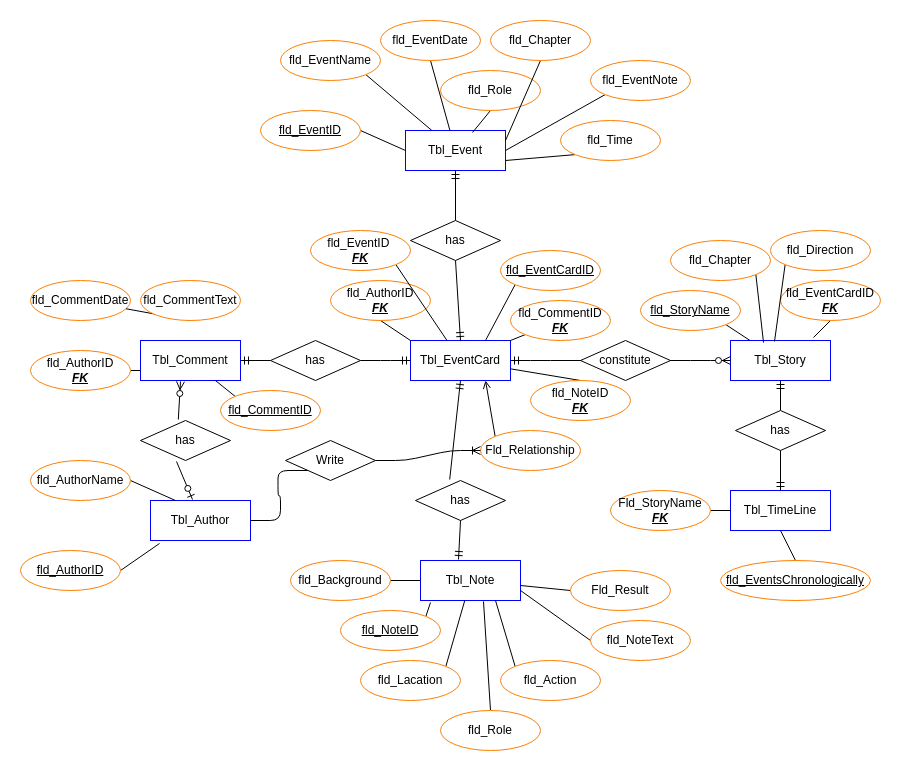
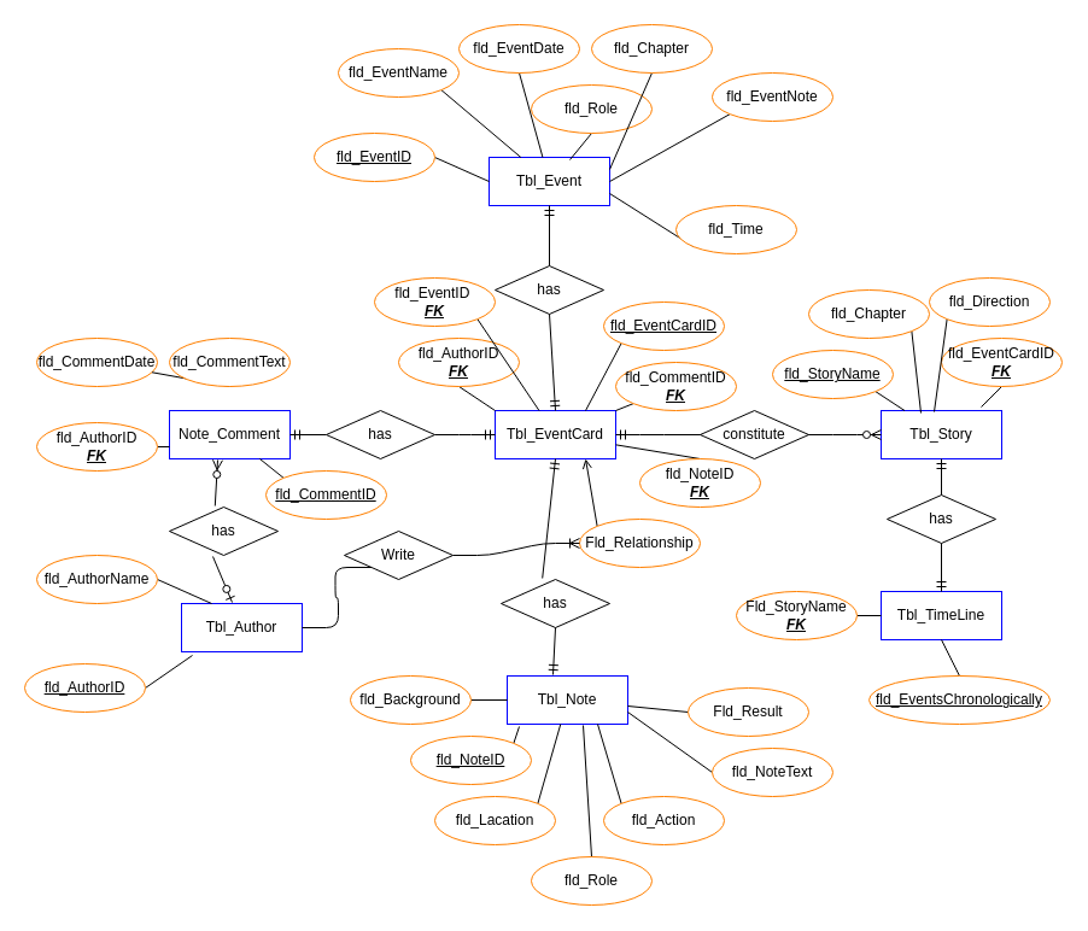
- <mxCell id="14" value="fld_Time" style="ellipse;whiteSpace=wrap;html=1;align=center;strokeColor=#FF8000;" parent="1" vertex="1"><mxGeometry x="560" y="120" width="100" height="40" as="geometry" /></mxCell>
+ <mxCell id="14" value="fld_Time" style="ellipse;whiteSpace=wrap;html=1;align=center;strokeColor=#FF8000;" parent="1" vertex="1"><mxGeometry x="560" y="170" width="100" height="40" as="geometry" /></mxCell>
- <mxCell id="3" value="Tbl_Comment" style="rounded=0;whiteSpace=wrap;html=1;strokeColor=#0000FF;" parent="1" vertex="1"><mxGeometry x="140" y="340" width="100" height="40" as="geometry" /></mxCell>
+ <mxCell id="3" value="Note_Comment" style="rounded=0;whiteSpace=wrap;html=1;strokeColor=#0000FF;" parent="1" vertex="1"><mxGeometry x="140" y="340" width="100" height="40" as="geometry" /></mxCell>
